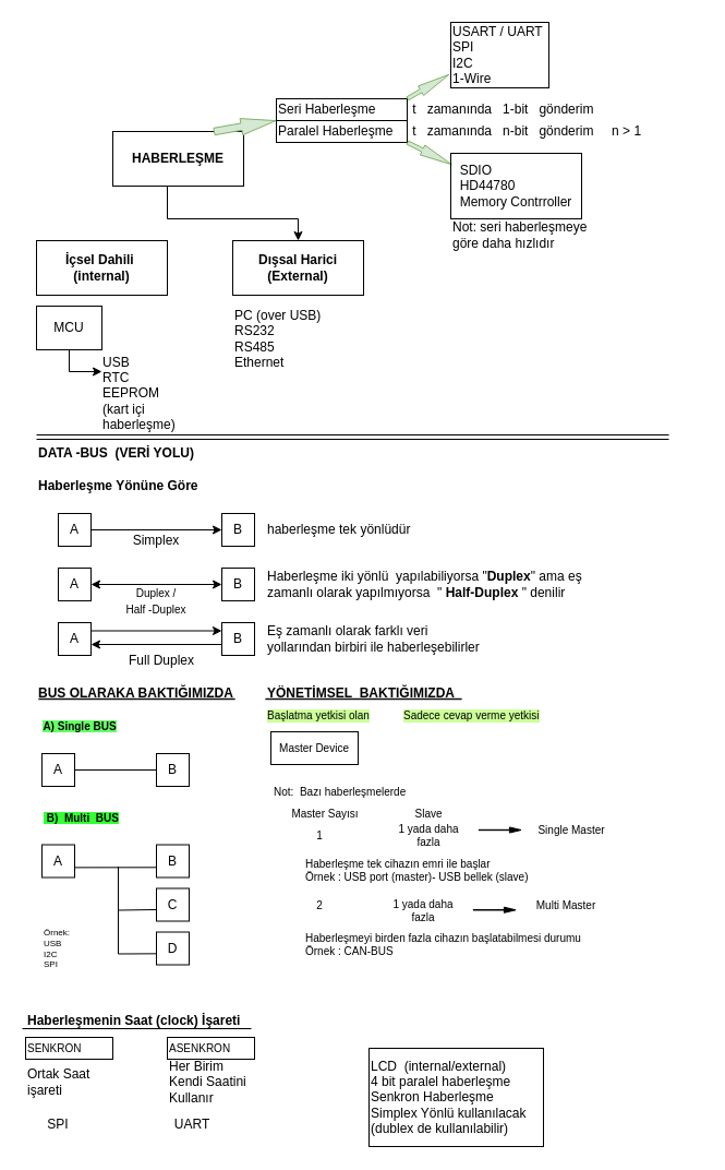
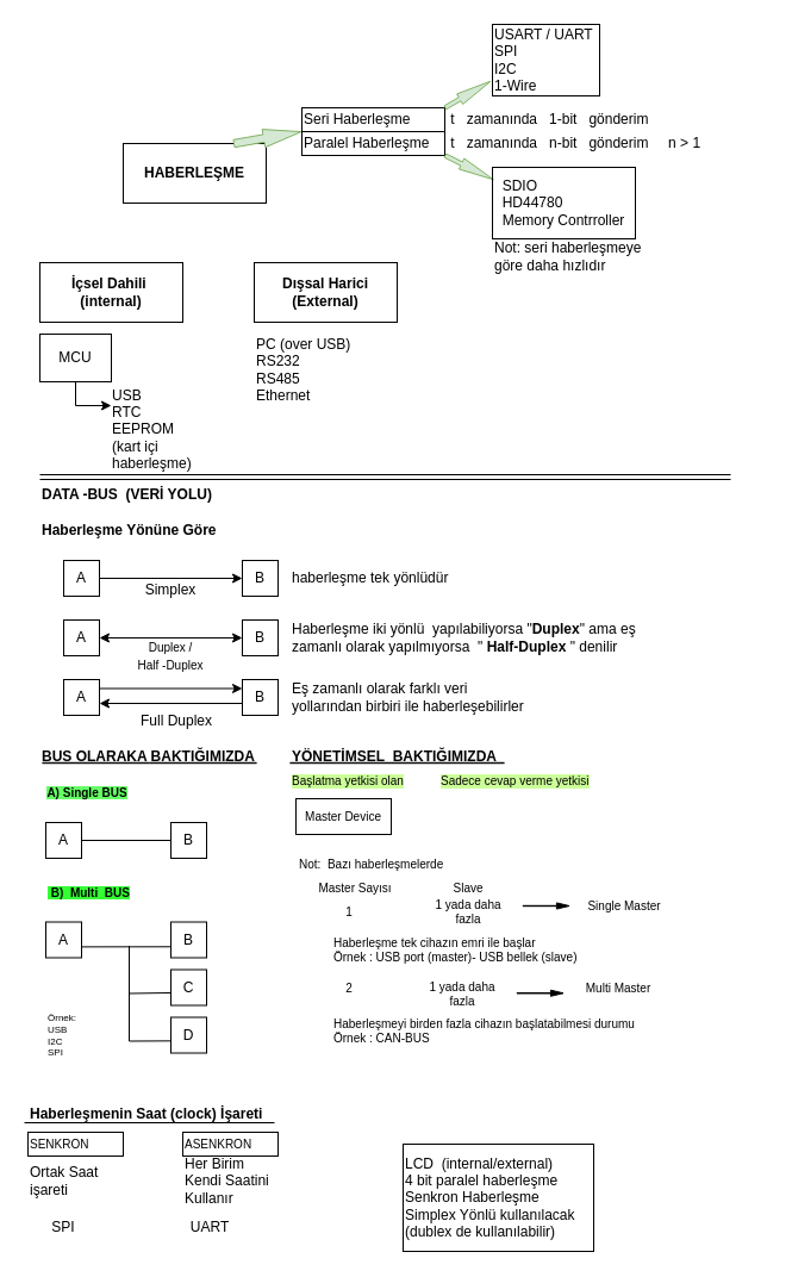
- <mxCell id="2" style="edgeStyle=orthogonalEdgeStyle;rounded=0;orthogonalLoop=1;jettySize=auto;html=1;entryX=0.5;entryY=1;entryDx=0;entryDy=0;" parent="1" source="3" target="5" edge="1"><mxGeometry relative="1" as="geometry"><mxPoint x="333" y="230" as="targetPoint" /><Array as="points"><mxPoint x="153" y="200" /><mxPoint x="273" y="200" /></Array></mxGeometry></mxCell>
